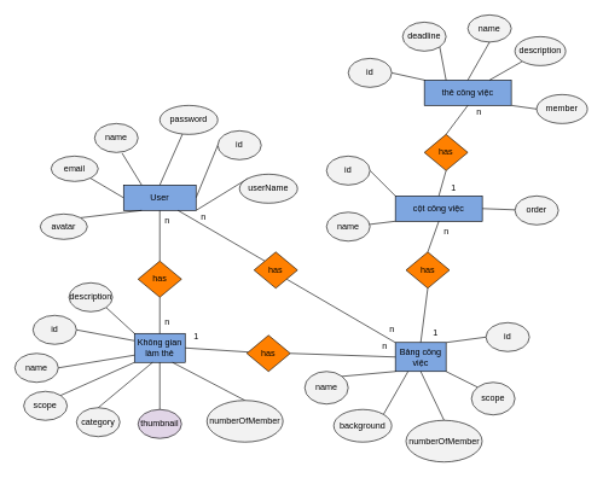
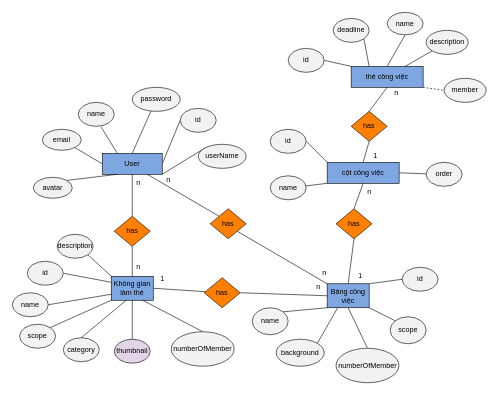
- <mxCell id="45" style="edgeStyle=none;rounded=0;orthogonalLoop=1;jettySize=auto;html=1;exitX=1;exitY=1;exitDx=0;exitDy=0;entryX=0;entryY=0.5;entryDx=0;entryDy=0;endArrow=none;endFill=0;" edge="1" parent="1" source="46" target="79"><mxGeometry relative="1" as="geometry" /></mxCell>
+ <mxCell id="45" style="edgeStyle=none;rounded=0;orthogonalLoop=1;jettySize=auto;html=1;exitX=1;exitY=1;exitDx=0;exitDy=0;entryX=0;entryY=0.5;entryDx=0;entryDy=0;endArrow=none;endFill=0;dashed=1;" edge="1" parent="1" source="46" target="79"><mxGeometry relative="1" as="geometry" /></mxCell>
